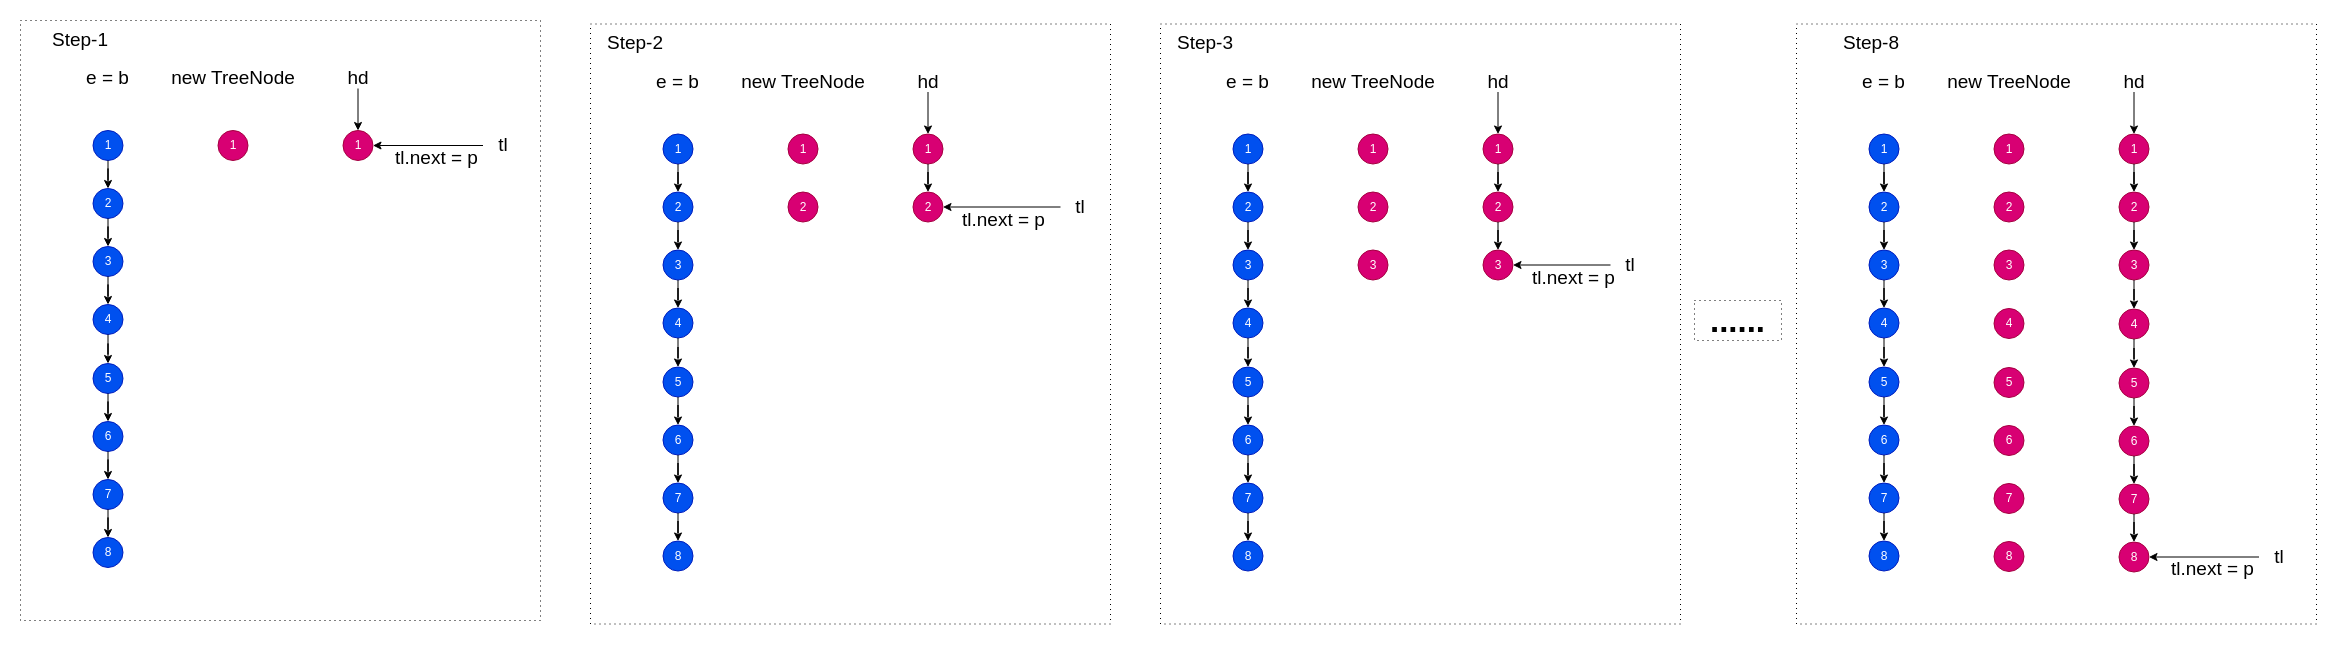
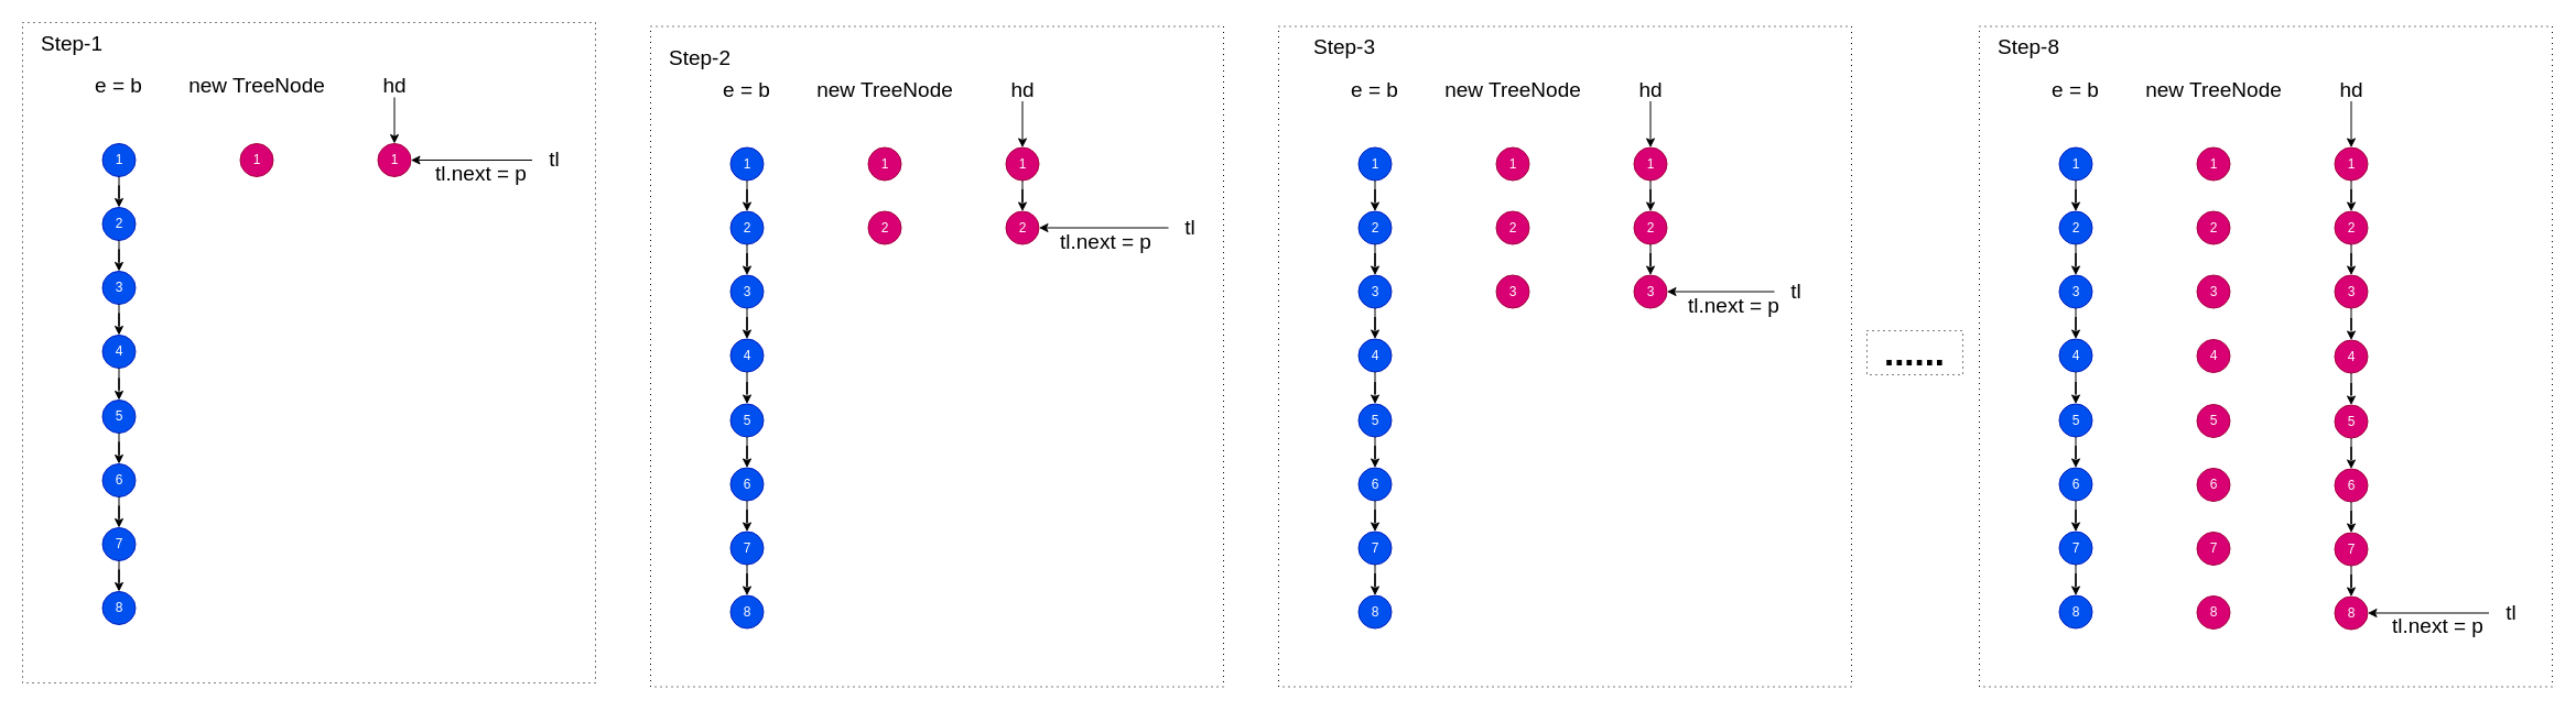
- <mxCell id="77" value="Step-1" style="text;html=1;strokeColor=none;fillColor=none;align=center;verticalAlign=middle;whiteSpace=wrap;rounded=0;dashed=1;dashPattern=1 4;fontSize=19;" vertex="1" parent="51"><mxGeometry x="25" y="9" width="70" height="21" as="geometry" /></mxCell>
+ <mxCell id="77" value="Step-1" style="text;html=1;strokeColor=none;fillColor=none;align=center;verticalAlign=middle;whiteSpace=wrap;rounded=0;dashed=1;dashPattern=1 4;fontSize=19;" vertex="1" parent="51"><mxGeometry x="10" y="9" width="70" height="21" as="geometry" /></mxCell>
- <mxCell id="112" value="Step-2" style="text;html=1;strokeColor=none;fillColor=none;align=center;verticalAlign=middle;whiteSpace=wrap;rounded=0;dashed=1;dashPattern=1 4;fontSize=19;" vertex="1" parent="83"><mxGeometry x="10" y="9" width="70" height="21" as="geometry" /></mxCell>
+ <mxCell id="112" value="Step-2" style="text;html=1;strokeColor=none;fillColor=none;align=center;verticalAlign=middle;whiteSpace=wrap;rounded=0;dashed=1;dashPattern=1 4;fontSize=19;" vertex="1" parent="83"><mxGeometry x="10" y="19" width="70" height="21" as="geometry" /></mxCell>
- <mxCell id="148" value="Step-3" style="text;html=1;strokeColor=none;fillColor=none;align=center;verticalAlign=middle;whiteSpace=wrap;rounded=0;dashed=1;dashPattern=1 4;fontSize=19;" vertex="1" parent="1"><mxGeometry x="1170" y="32.5" width="70" height="21" as="geometry" /></mxCell>
+ <mxCell id="148" value="Step-3" style="text;html=1;strokeColor=none;fillColor=none;align=center;verticalAlign=middle;whiteSpace=wrap;rounded=0;dashed=1;dashPattern=1 4;fontSize=19;" vertex="1" parent="1"><mxGeometry x="1185" y="32.5" width="70" height="21" as="geometry" /></mxCell>
- <mxCell id="49" value="Step-8" style="text;html=1;strokeColor=none;fillColor=none;align=center;verticalAlign=middle;whiteSpace=wrap;rounded=0;dashed=1;dashPattern=1 4;fontSize=19;" vertex="1" parent="2"><mxGeometry x="40" y="9" width="70" height="21" as="geometry" /></mxCell>
+ <mxCell id="49" value="Step-8" style="text;html=1;strokeColor=none;fillColor=none;align=center;verticalAlign=middle;whiteSpace=wrap;rounded=0;dashed=1;dashPattern=1 4;fontSize=19;" vertex="1" parent="2"><mxGeometry x="10" y="9" width="70" height="21" as="geometry" /></mxCell>
